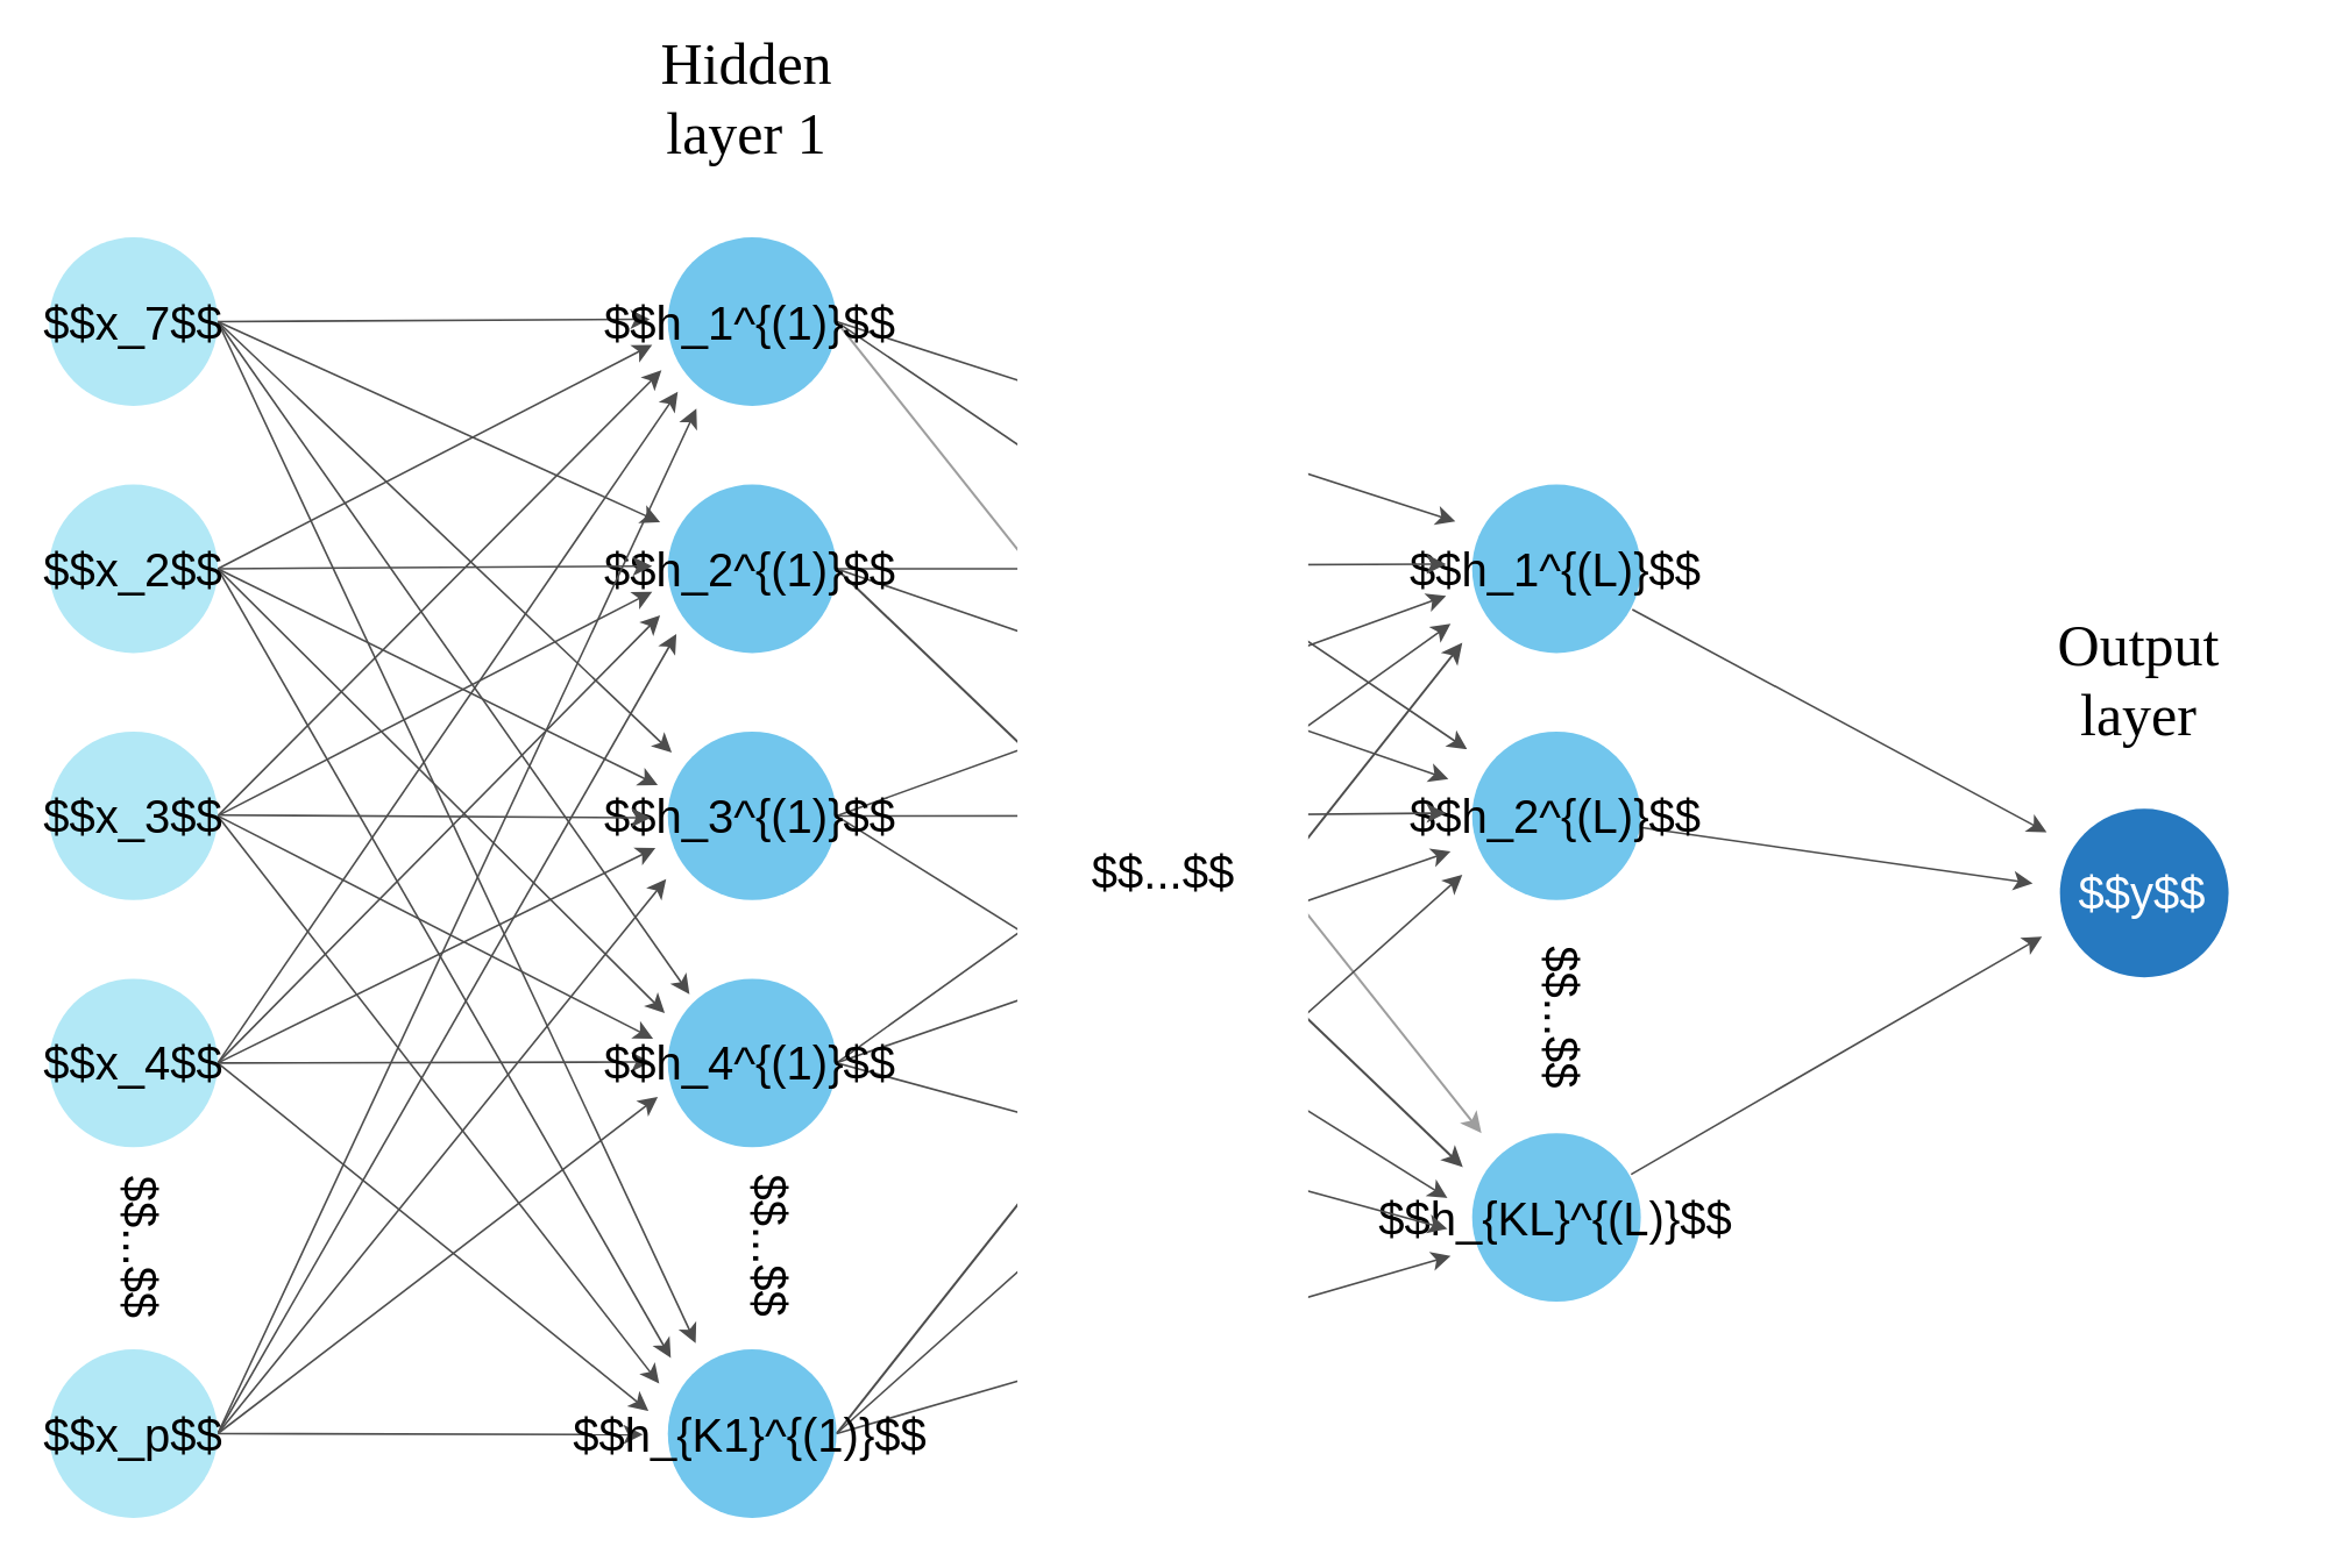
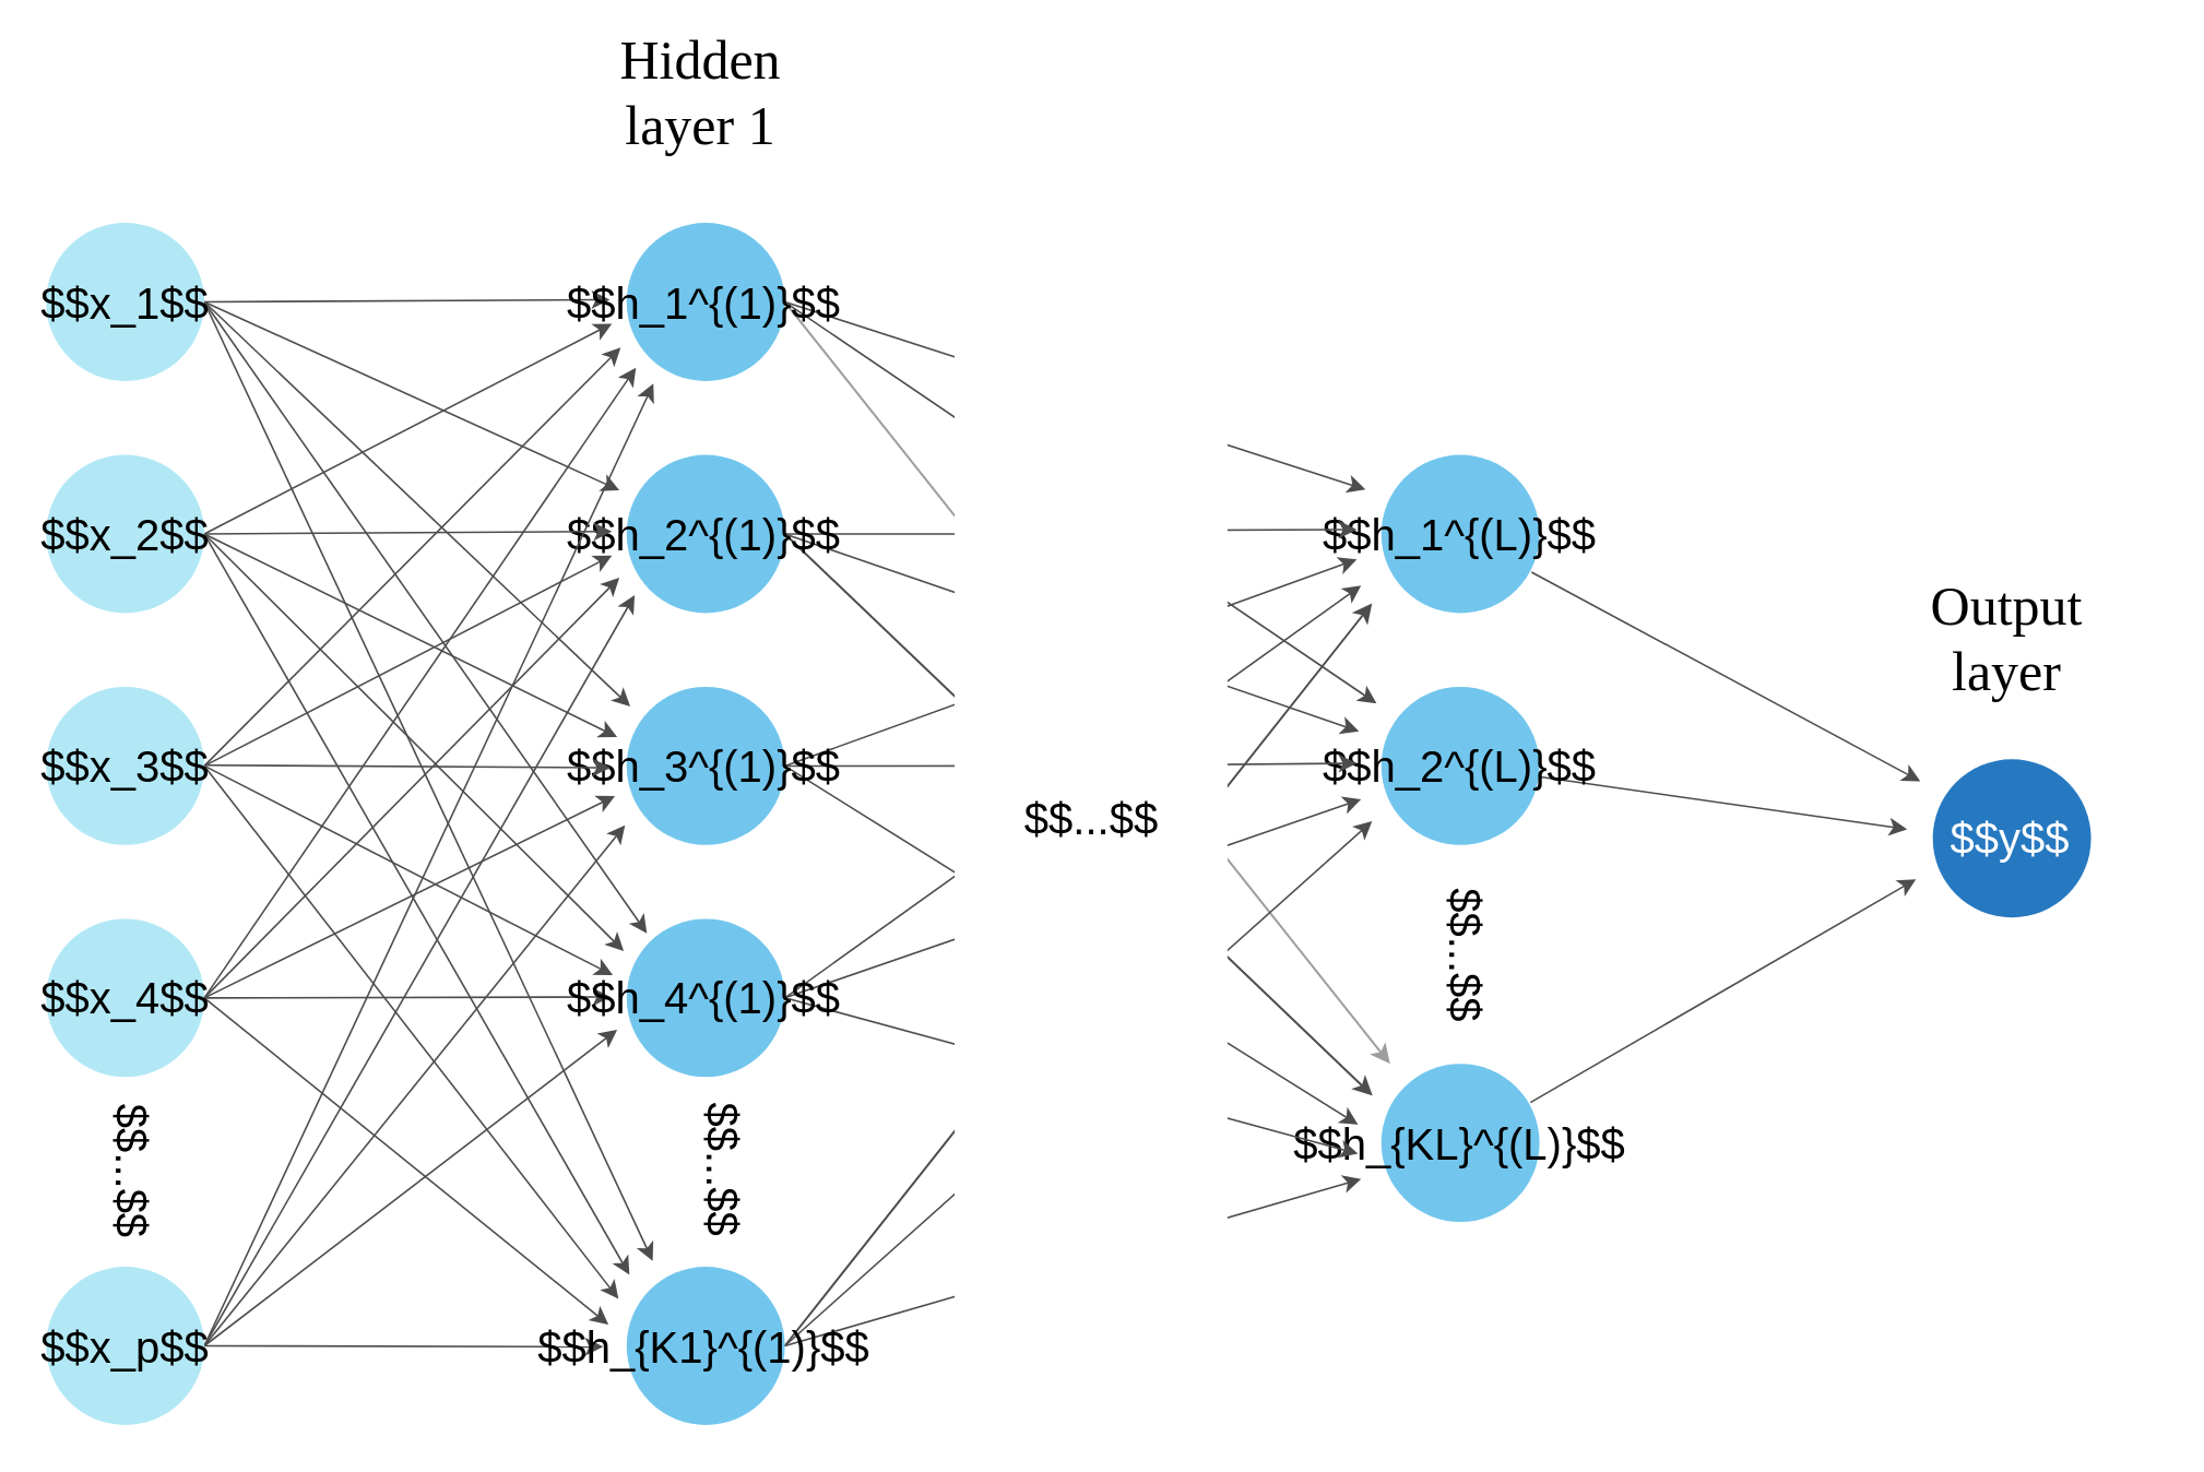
- <mxCell id="8" value="$$x_7$$" style="ellipse;whiteSpace=wrap;html=1;aspect=fixed;fontSize=20;labelBackgroundColor=none;fillColor=#B2E8F6;strokeColor=none;fontColor=#000000;" parent="1" vertex="1"><mxGeometry x="20.6" y="101.55" width="72.441" height="72.44" as="geometry" /></mxCell>
+ <mxCell id="8" value="$$x_1$$" style="ellipse;whiteSpace=wrap;html=1;aspect=fixed;fontSize=20;labelBackgroundColor=none;fillColor=#B2E8F6;strokeColor=none;fontColor=#000000;" parent="1" vertex="1"><mxGeometry x="20.6" y="101.55" width="72.441" height="72.44" as="geometry" /></mxCell>
